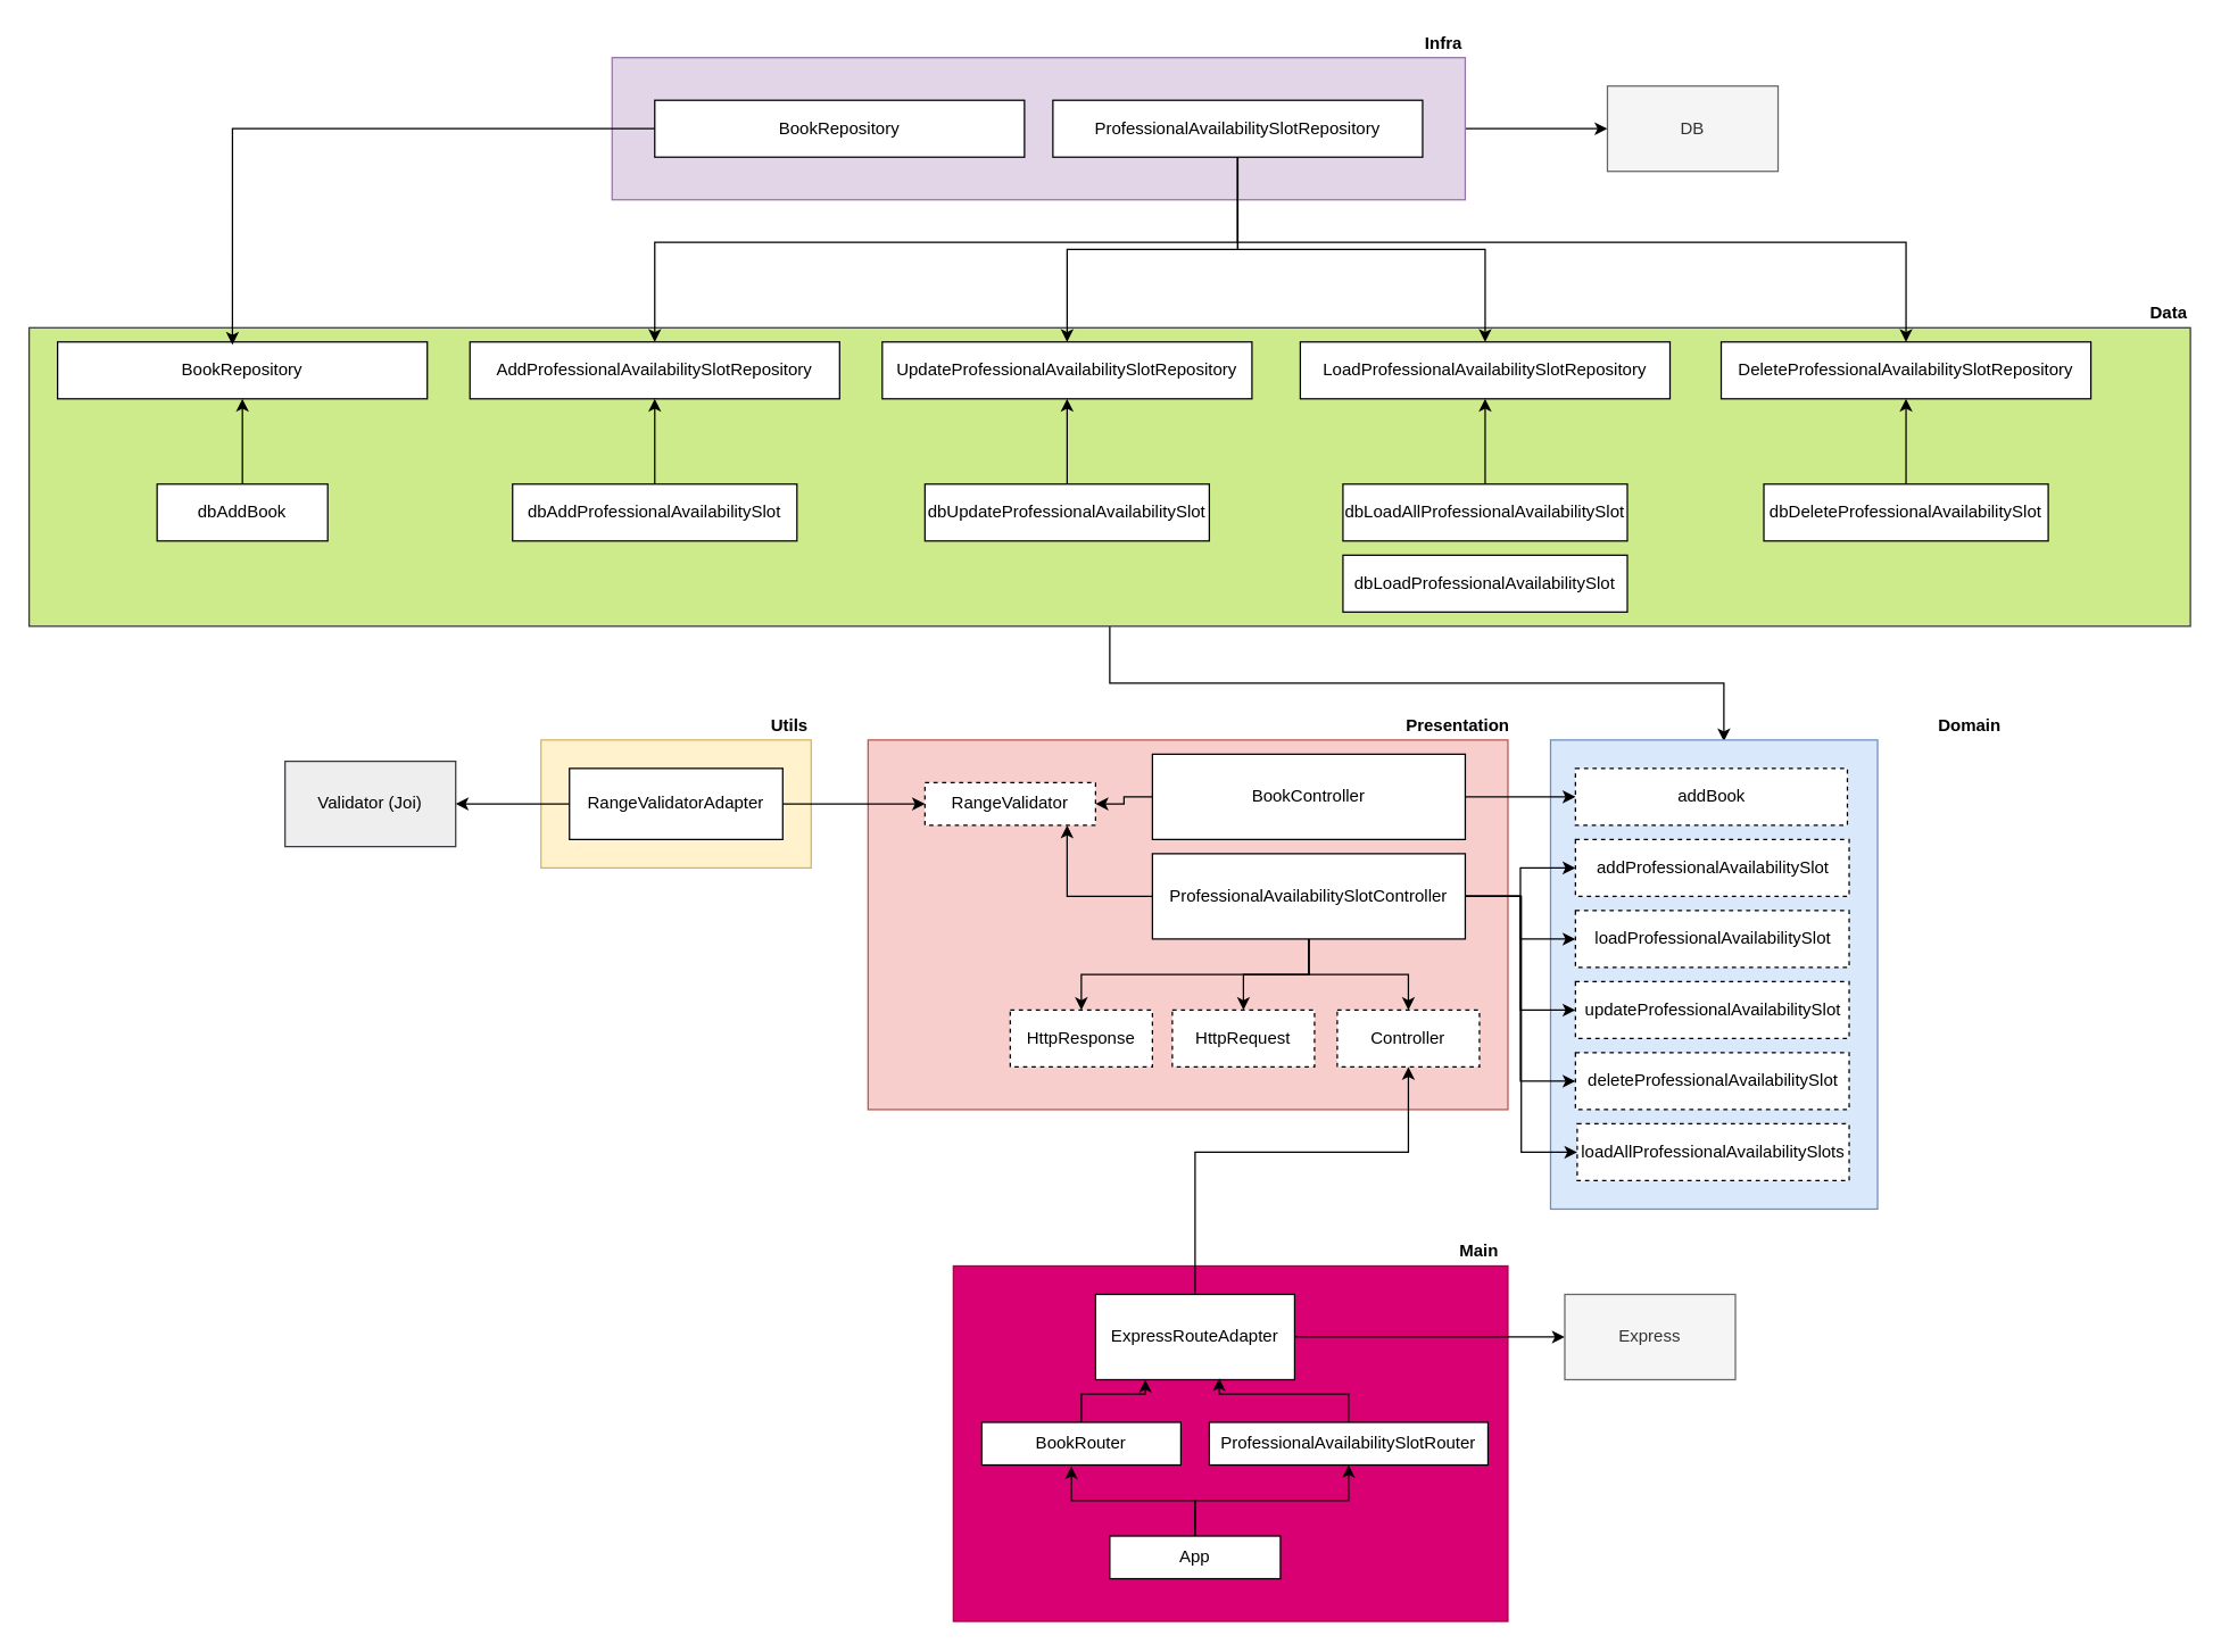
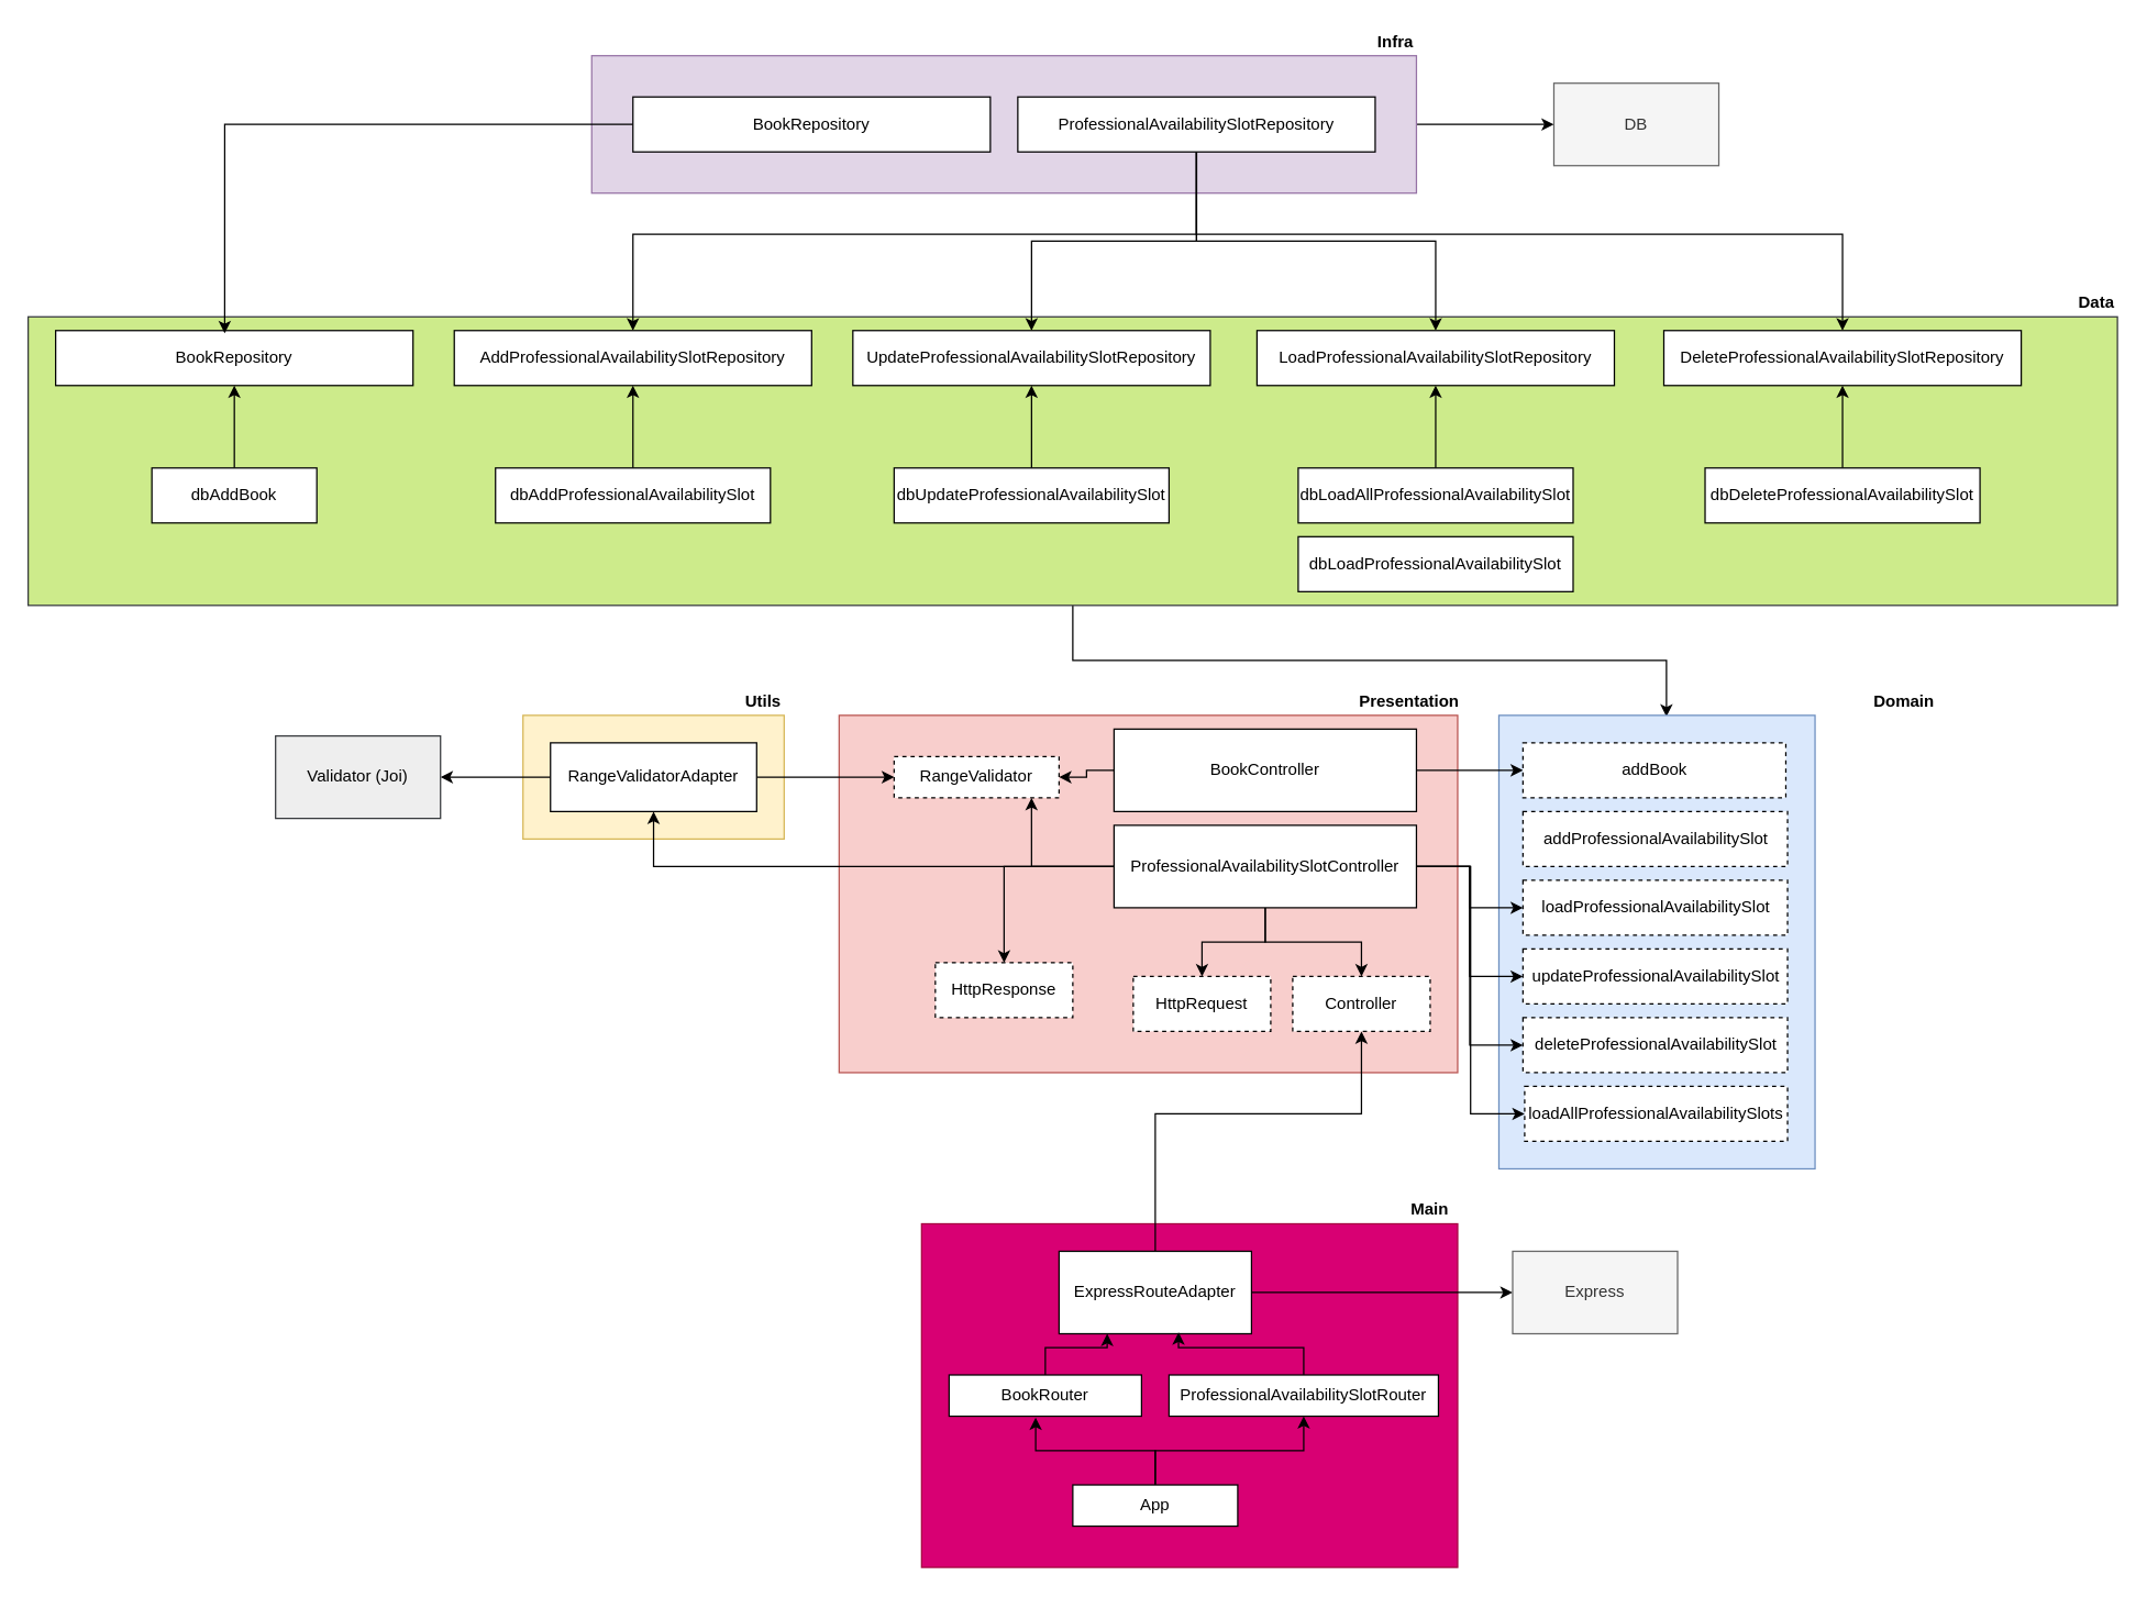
- <mxCell id="23" style="edgeStyle=orthogonalEdgeStyle;rounded=0;orthogonalLoop=1;jettySize=auto;html=1;entryX=0;entryY=0.5;entryDx=0;entryDy=0;" edge="1" parent="1" source="29" target="14"><mxGeometry relative="1" as="geometry" /></mxCell>
+ <mxCell id="23" style="edgeStyle=orthogonalEdgeStyle;rounded=0;orthogonalLoop=1;jettySize=auto;html=1;" edge="1" parent="1" source="29" target="37"><mxGeometry relative="1" as="geometry" /></mxCell>
- <mxCell id="13" value="HttpResponse" style="rounded=0;whiteSpace=wrap;html=1;dashed=1;" vertex="1" parent="1"><mxGeometry x="710" y="710" width="100" height="40" as="geometry" /></mxCell>
+ <mxCell id="13" value="HttpResponse" style="rounded=0;whiteSpace=wrap;html=1;dashed=1;" vertex="1" parent="1"><mxGeometry x="680" y="700" width="100" height="40" as="geometry" /></mxCell>
